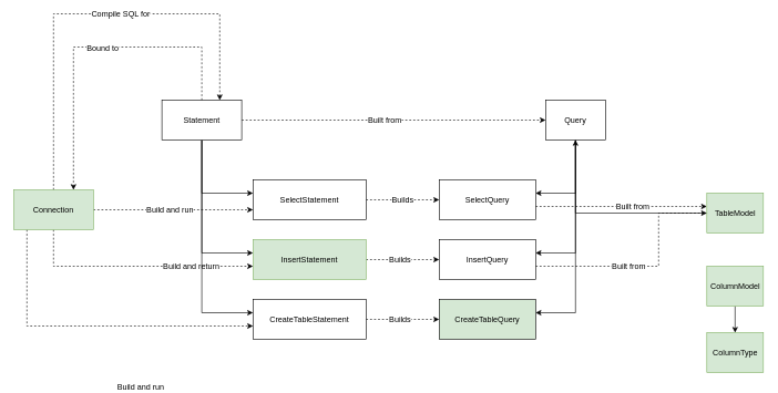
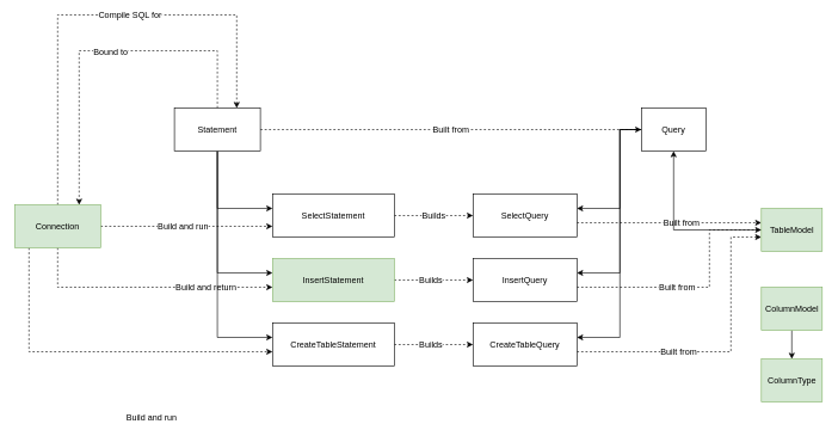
- <mxCell id="31" value="Query" style="rounded=0;whiteSpace=wrap;html=1;" vertex="1" parent="1"><mxGeometry x="820" y="150" width="90" height="60" as="geometry" /></mxCell>
+ <mxCell id="31" value="Query" style="rounded=0;whiteSpace=wrap;html=1;" vertex="1" parent="1"><mxGeometry x="895" y="150" width="90" height="60" as="geometry" /></mxCell>
- <mxCell id="34" value="CreateTableQuery" style="rounded=0;whiteSpace=wrap;html=1;fillColor=#d5e8d4;" vertex="1" parent="1"><mxGeometry x="660" y="450" width="145" height="60" as="geometry" /></mxCell>
+ <mxCell id="34" value="CreateTableQuery" style="rounded=0;whiteSpace=wrap;html=1;" vertex="1" parent="1"><mxGeometry x="660" y="450" width="145" height="60" as="geometry" /></mxCell>
+ <mxCell id="32" style="edgeStyle=orthogonalEdgeStyle;rounded=0;orthogonalLoop=1;jettySize=auto;html=1;dashed=1;" edge="1" parent="1" source="34" target="42"><mxGeometry relative="1" as="geometry"><Array as="points"><mxPoint x="1020" y="490" /><mxPoint x="1020" y="330" /></Array></mxGeometry></mxCell>
+ <mxCell id="33" value="Built from" style="text;html=1;resizable=0;points=[];align=center;verticalAlign=middle;labelBackgroundColor=#ffffff;" vertex="1" connectable="0" parent="32"><mxGeometry x="-0.56" relative="1" as="geometry"><mxPoint x="49" as="offset" /></mxGeometry></mxCell>
